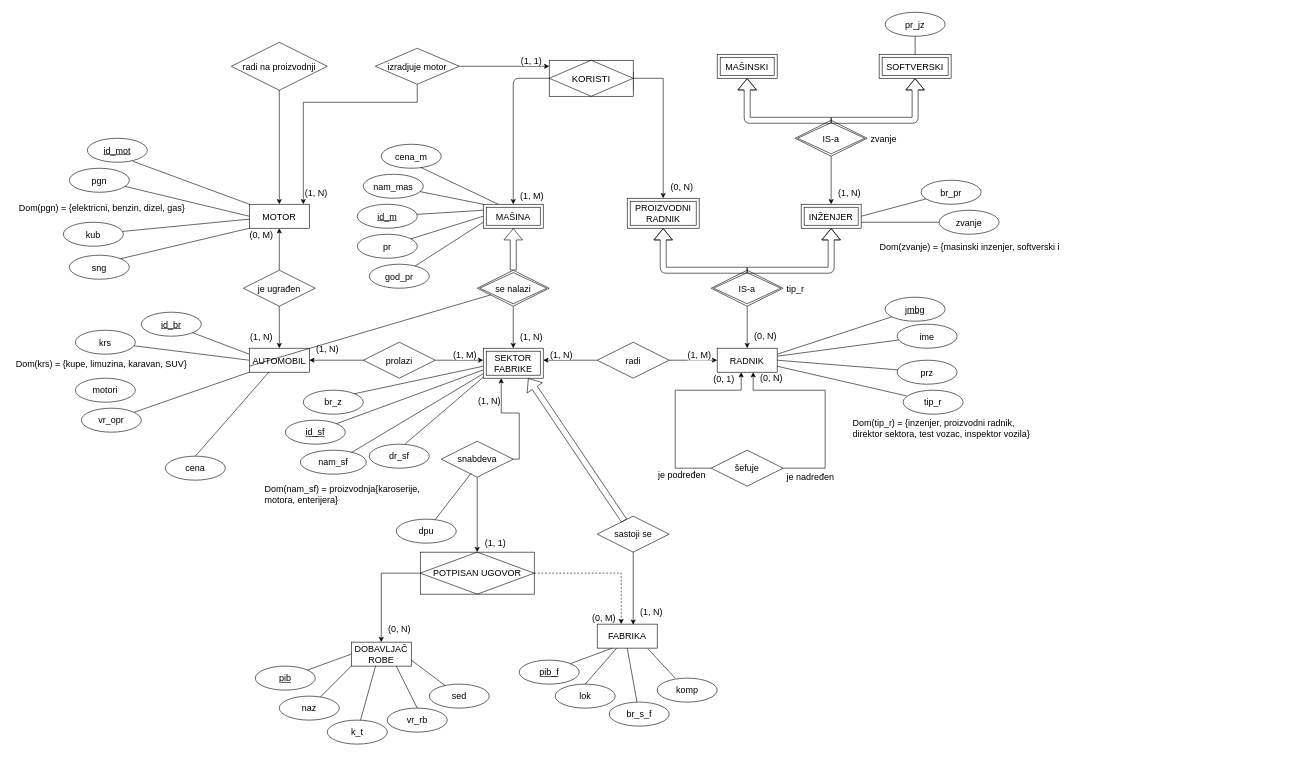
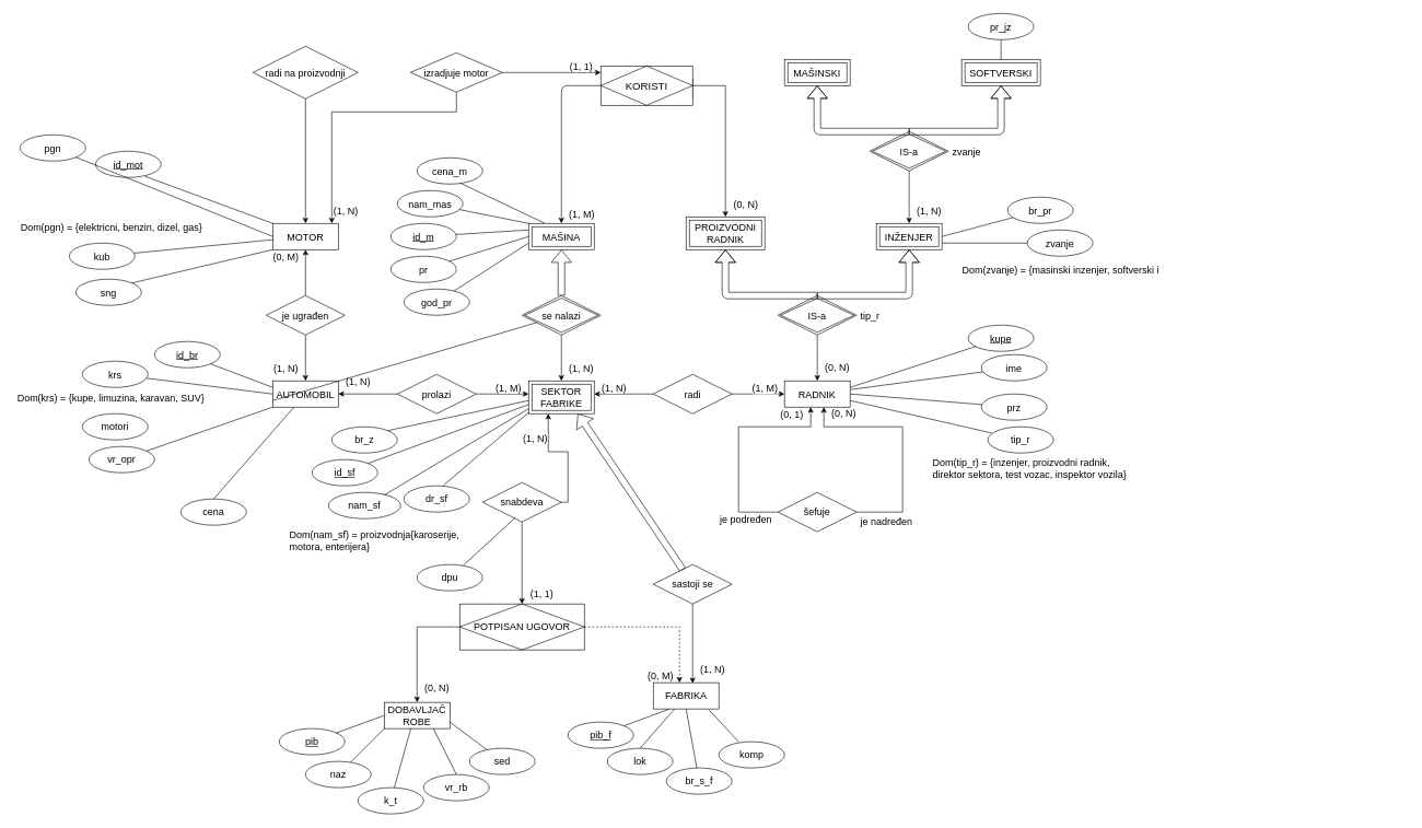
- <mxCell id="56" value="pgn" style="ellipse;whiteSpace=wrap;html=1;align=center;fontSize=15;" parent="1" vertex="1"><mxGeometry x="115" y="280" width="100" height="40" as="geometry" /></mxCell>
+ <mxCell id="56" value="pgn" style="ellipse;whiteSpace=wrap;html=1;align=center;fontSize=15;" parent="1" vertex="1"><mxGeometry x="30" y="205" width="100" height="40" as="geometry" /></mxCell>
- <mxCell id="91" value="jmbg" style="ellipse;whiteSpace=wrap;html=1;align=center;fontSize=15;fontStyle=4" parent="1" vertex="1"><mxGeometry x="1475" y="495" width="100" height="40" as="geometry" /></mxCell>
+ <mxCell id="91" value="kupe" style="ellipse;whiteSpace=wrap;html=1;align=center;fontSize=15;fontStyle=4" parent="1" vertex="1"><mxGeometry x="1475" y="495" width="100" height="40" as="geometry" /></mxCell>
- <mxCell id="122" value="dpu" style="ellipse;whiteSpace=wrap;html=1;align=center;fontSize=15;" parent="1" vertex="1"><mxGeometry x="660" y="865" width="100" height="40" as="geometry" /></mxCell>
+ <mxCell id="122" value="dpu" style="ellipse;whiteSpace=wrap;html=1;align=center;fontSize=15;" parent="1" vertex="1"><mxGeometry x="635" y="860" width="100" height="40" as="geometry" /></mxCell>
